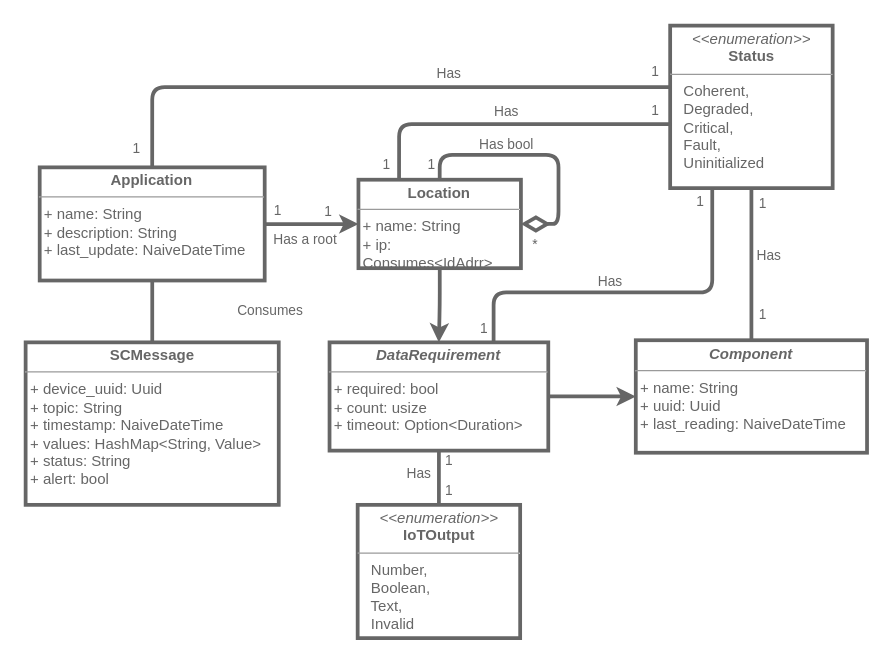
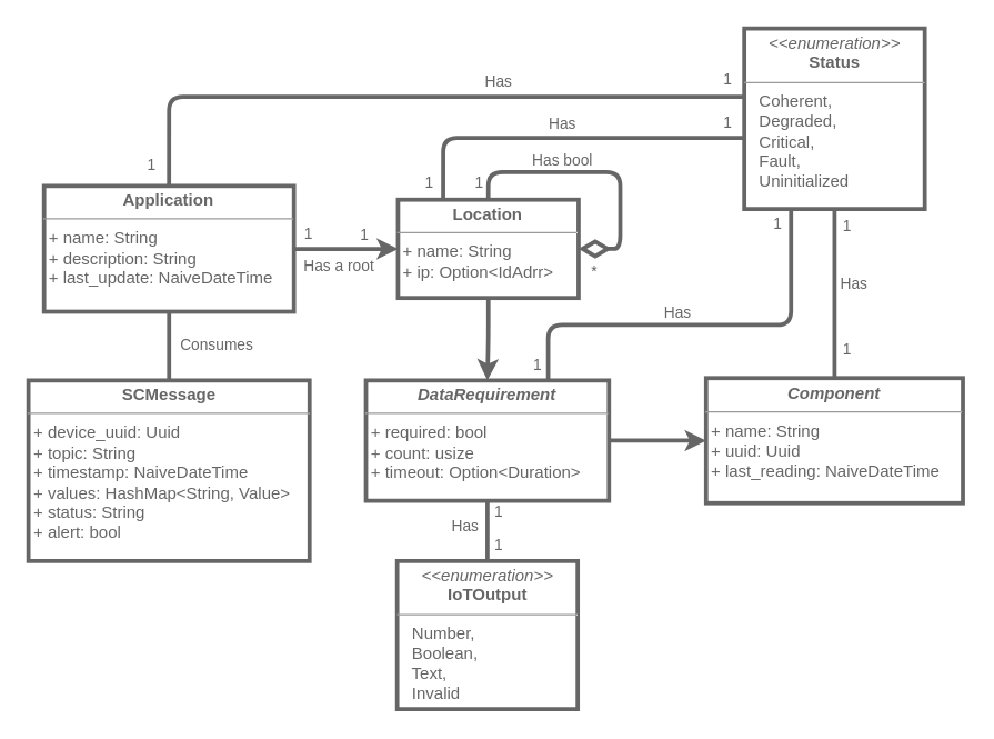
- <mxCell id="15" value="&lt;p style=&quot;margin:0px;margin-top:4px;text-align:center;&quot;&gt;&lt;b&gt;&lt;font color=&quot;#666666&quot;&gt;Location&lt;/font&gt;&lt;/b&gt;&lt;/p&gt;&lt;hr size=&quot;1&quot;&gt;&lt;p style=&quot;margin:0px;margin-left:4px;&quot;&gt;&lt;span style=&quot;color: rgb(102, 102, 102); background-color: initial;&quot;&gt;+ name: String&lt;/span&gt;&lt;br&gt;&lt;/p&gt;&lt;p style=&quot;margin:0px;margin-left:4px;&quot;&gt;&lt;span style=&quot;color: rgb(102, 102, 102); background-color: initial;&quot;&gt;+ ip: Consumes&amp;lt;IdAdrr&amp;gt;&lt;/span&gt;&lt;/p&gt;&lt;p style=&quot;margin:0px;margin-left:4px;&quot;&gt;&lt;br&gt;&lt;/p&gt;" style="verticalAlign=top;align=left;overflow=fill;fontSize=12;fontFamily=Helvetica;html=1;whiteSpace=wrap;labelBackgroundColor=none;fillColor=#ffffff;strokeColor=#666666;fontColor=#333333;strokeWidth=3;" parent="1" vertex="1"><mxGeometry x="286.25" y="143.27" width="130" height="70.77" as="geometry" /></mxCell>
+ <mxCell id="15" value="&lt;p style=&quot;margin:0px;margin-top:4px;text-align:center;&quot;&gt;&lt;b&gt;&lt;font color=&quot;#666666&quot;&gt;Location&lt;/font&gt;&lt;/b&gt;&lt;/p&gt;&lt;hr size=&quot;1&quot;&gt;&lt;p style=&quot;margin:0px;margin-left:4px;&quot;&gt;&lt;span style=&quot;color: rgb(102, 102, 102); background-color: initial;&quot;&gt;+ name: String&lt;/span&gt;&lt;br&gt;&lt;/p&gt;&lt;p style=&quot;margin:0px;margin-left:4px;&quot;&gt;&lt;span style=&quot;color: rgb(102, 102, 102); background-color: initial;&quot;&gt;+ ip: Option&amp;lt;IdAdrr&amp;gt;&lt;/span&gt;&lt;/p&gt;&lt;p style=&quot;margin:0px;margin-left:4px;&quot;&gt;&lt;br&gt;&lt;/p&gt;" style="verticalAlign=top;align=left;overflow=fill;fontSize=12;fontFamily=Helvetica;html=1;whiteSpace=wrap;labelBackgroundColor=none;fillColor=#ffffff;strokeColor=#666666;fontColor=#333333;strokeWidth=3;" parent="1" vertex="1"><mxGeometry x="286.25" y="143.27" width="130" height="70.77" as="geometry" /></mxCell>
- <mxCell id="19" value="&lt;font color=&quot;#666666&quot;&gt;Consumes&lt;/font&gt;" style="text;html=1;strokeColor=none;fillColor=none;align=center;verticalAlign=middle;whiteSpace=wrap;rounded=0;fontSize=11;fontFamily=Helvetica;fontColor=default;" parent="1" vertex="1"><mxGeometry x="186.13" y="233.39" width="60" height="30" as="geometry" /></mxCell>
+ <mxCell id="19" value="&lt;font color=&quot;#666666&quot;&gt;Consumes&lt;/font&gt;" style="text;html=1;strokeColor=none;fillColor=none;align=center;verticalAlign=middle;whiteSpace=wrap;rounded=0;fontSize=11;fontFamily=Helvetica;fontColor=default;" parent="1" vertex="1"><mxGeometry x="126.13" y="233.39" width="60" height="30" as="geometry" /></mxCell>
